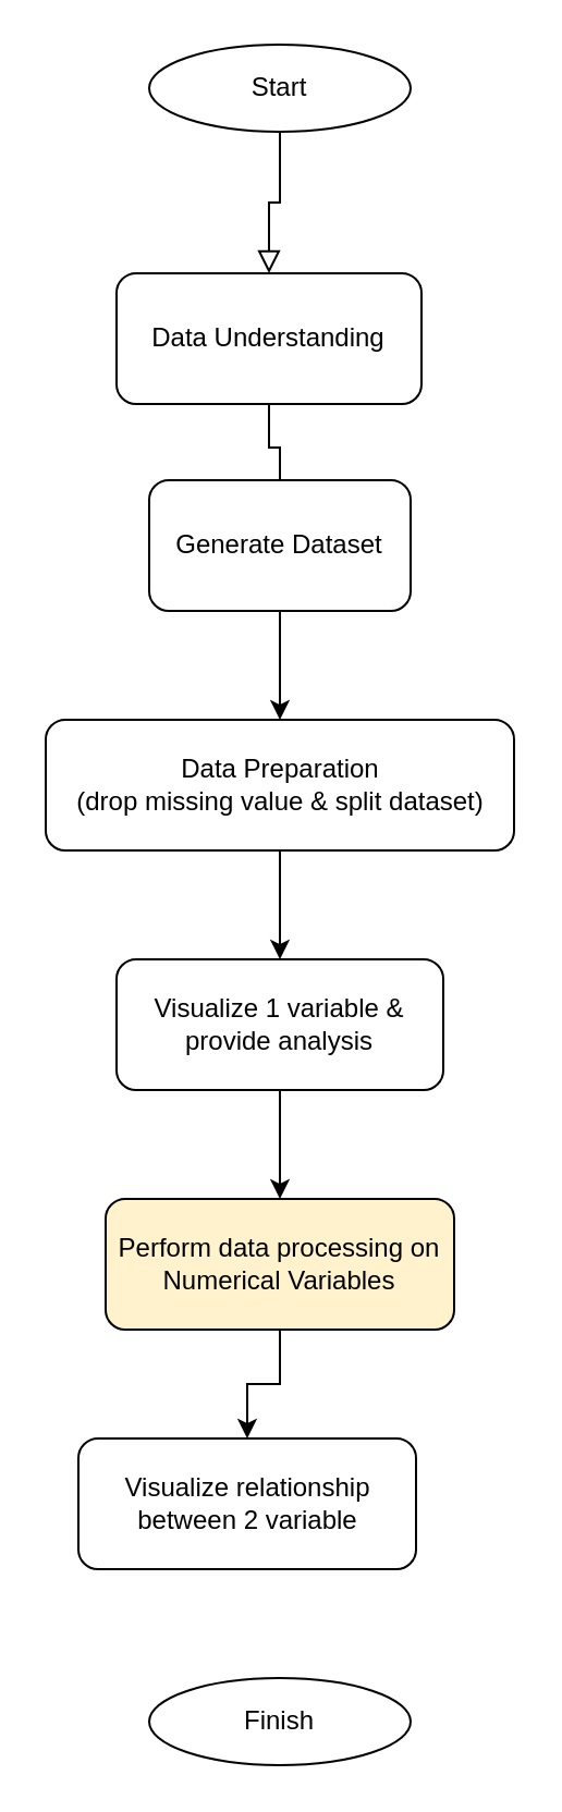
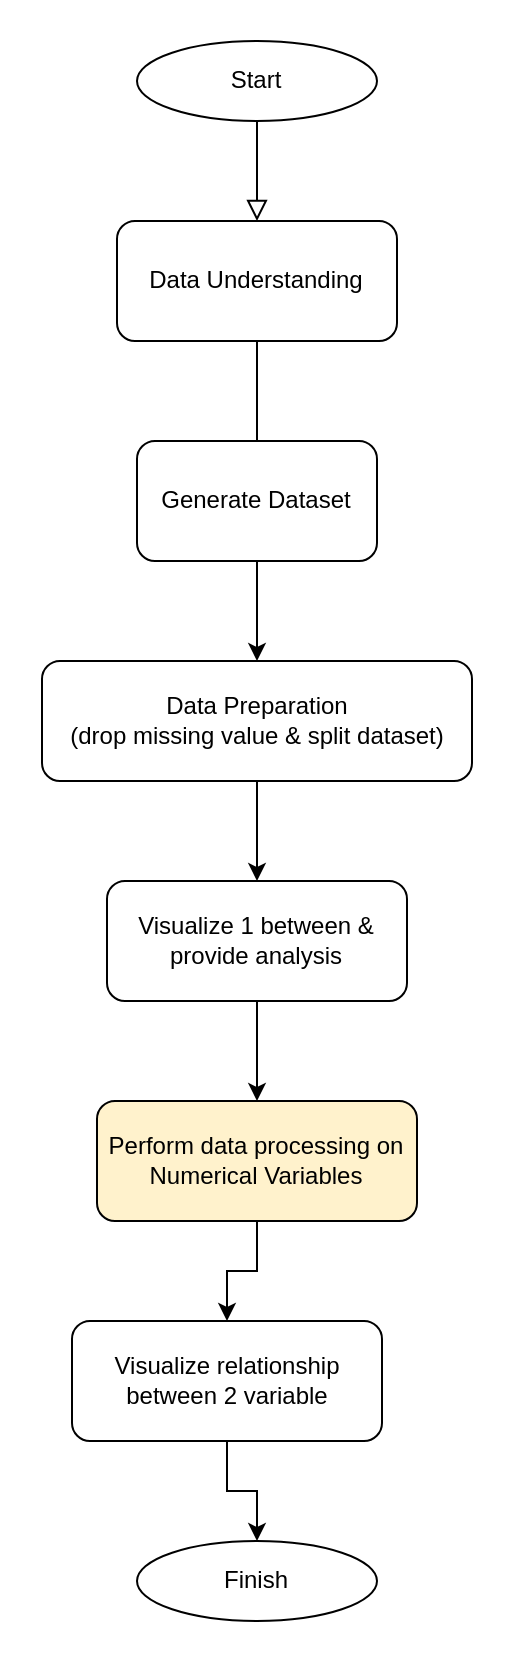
- <mxCell id="6" value="Data Understanding" style="rounded=1;whiteSpace=wrap;html=1;" parent="1" vertex="1"><mxGeometry x="53" y="125" width="140" height="60" as="geometry" /></mxCell>
+ <mxCell id="6" value="Data Understanding" style="rounded=1;whiteSpace=wrap;html=1;" parent="1" vertex="1"><mxGeometry x="58" y="110" width="140" height="60" as="geometry" /></mxCell>
- <mxCell id="12" value="Visualize 1 variable &amp;amp; provide analysis" style="rounded=1;whiteSpace=wrap;html=1;" parent="1" vertex="1"><mxGeometry x="53" y="440" width="150" height="60" as="geometry" /></mxCell>
+ <mxCell id="12" value="Visualize 1 between &amp;amp; provide analysis" style="rounded=1;whiteSpace=wrap;html=1;" parent="1" vertex="1"><mxGeometry x="53" y="440" width="150" height="60" as="geometry" /></mxCell>
+ <mxCell id="15" style="edgeStyle=orthogonalEdgeStyle;rounded=0;orthogonalLoop=1;jettySize=auto;html=1;exitX=0.5;exitY=1;exitDx=0;exitDy=0;entryX=0.5;entryY=0;entryDx=0;entryDy=0;" parent="1" source="16" target="4" edge="1"><mxGeometry relative="1" as="geometry" /></mxCell>
